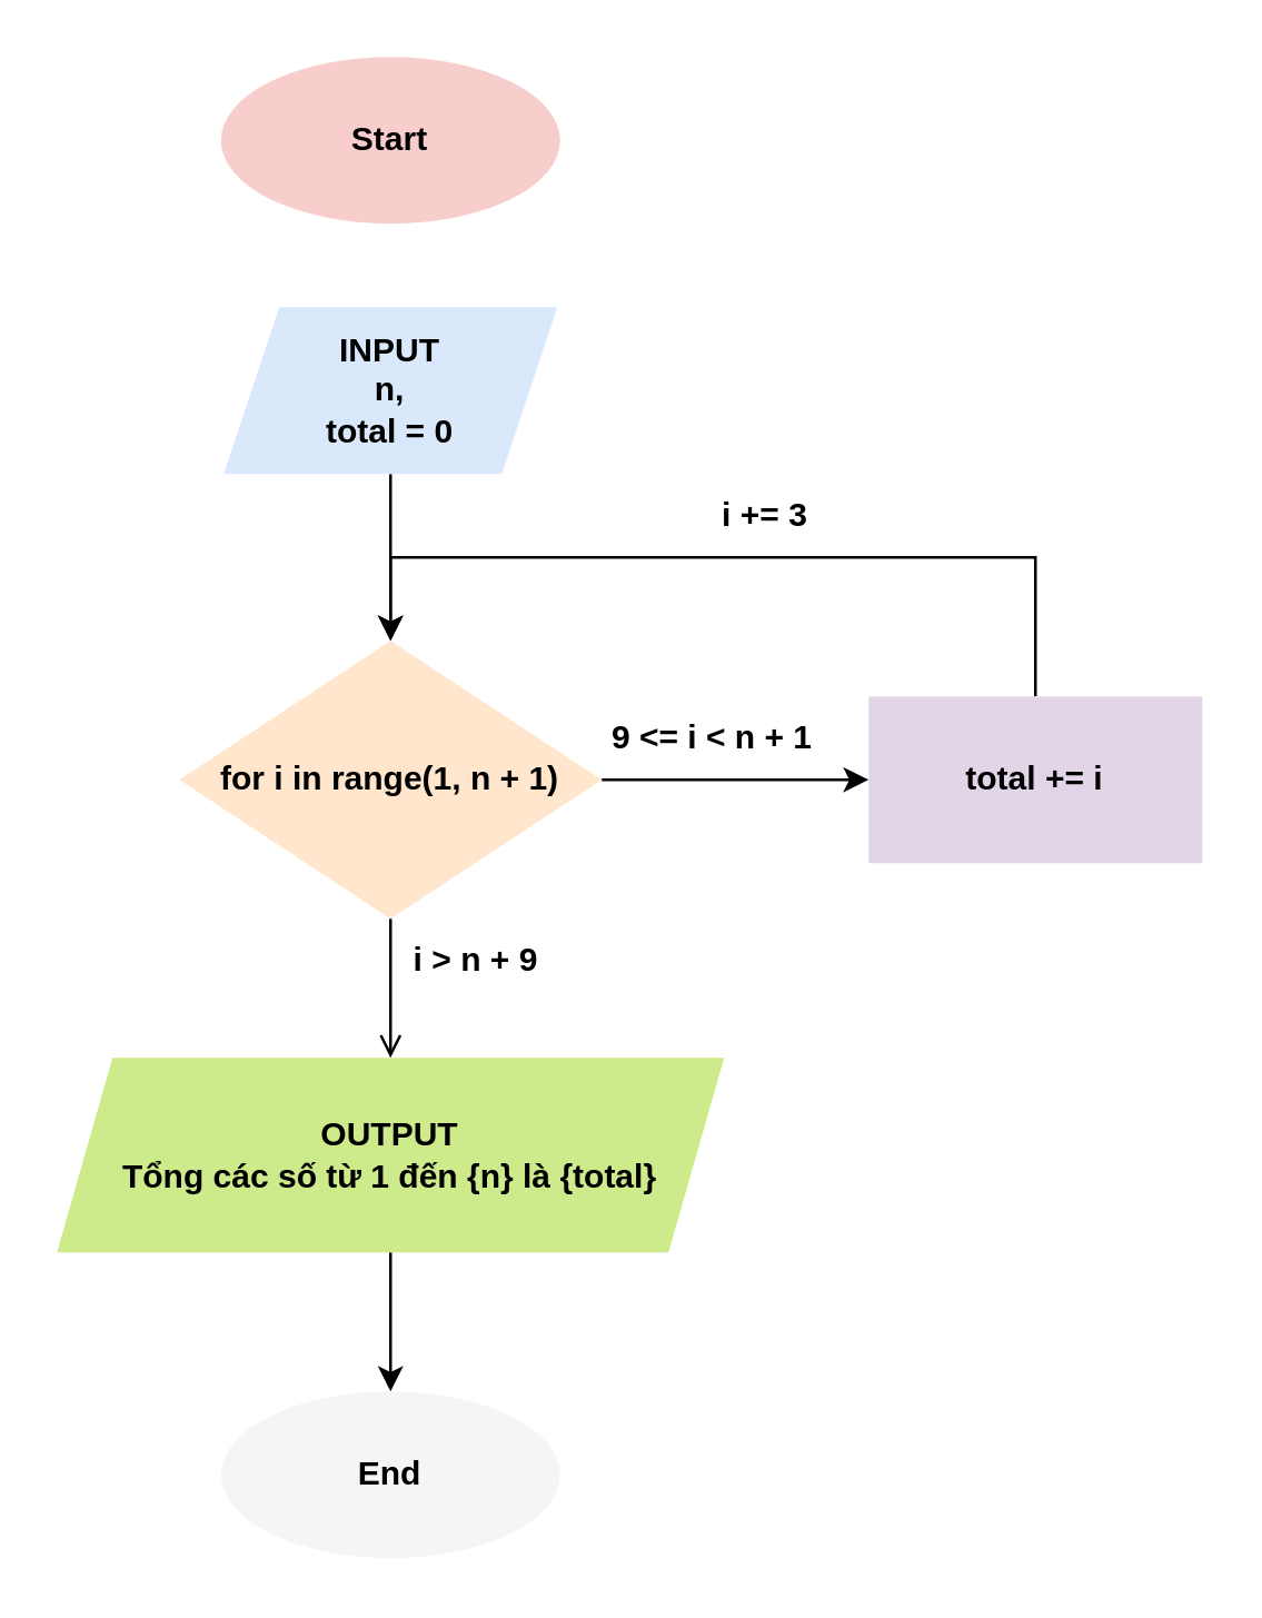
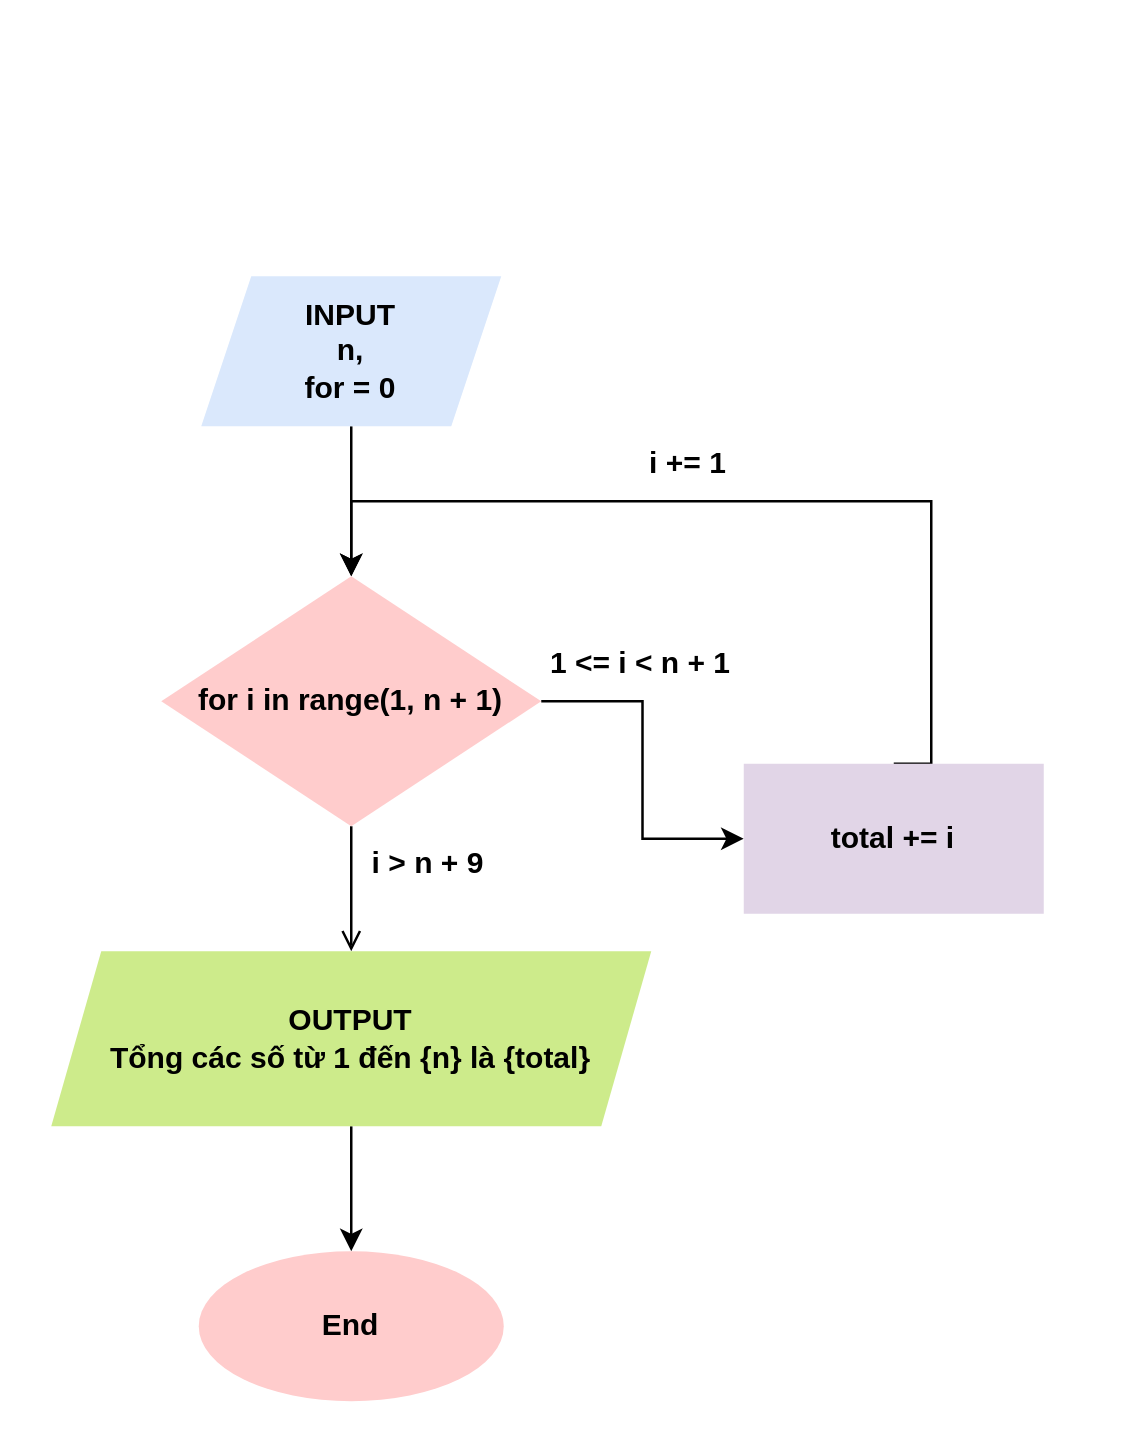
- <mxCell id="2" value="&lt;b&gt;Start&lt;/b&gt;" style="ellipse;whiteSpace=wrap;html=1;fillColor=#f8cecc;strokeColor=none;shadow=0;" vertex="1" parent="1"><mxGeometry x="79" y="20" width="122" height="60" as="geometry" /></mxCell>
- <mxCell id="4" value="&lt;font color=&quot;#000000&quot;&gt;&lt;b&gt;INPUT&lt;br&gt;n,&lt;br&gt;total = 0&lt;/b&gt;&lt;/font&gt;" style="shape=parallelogram;perimeter=parallelogramPerimeter;whiteSpace=wrap;html=1;fixedSize=1;strokeColor=none;fillColor=#dae8fc;" vertex="1" parent="1"><mxGeometry x="80" y="110" width="120" height="60" as="geometry" /></mxCell>
+ <mxCell id="4" value="&lt;font color=&quot;#000000&quot;&gt;&lt;b&gt;INPUT&lt;br&gt;n,&lt;br&gt;for = 0&lt;/b&gt;&lt;/font&gt;" style="shape=parallelogram;perimeter=parallelogramPerimeter;whiteSpace=wrap;html=1;fixedSize=1;strokeColor=none;fillColor=#dae8fc;" vertex="1" parent="1"><mxGeometry x="80" y="110" width="120" height="60" as="geometry" /></mxCell>
- <mxCell id="15" value="&lt;b&gt;i += 3&lt;/b&gt;" style="text;html=1;strokeColor=none;fillColor=none;align=center;verticalAlign=middle;whiteSpace=wrap;rounded=0;" vertex="1" parent="1"><mxGeometry x="235" y="170" width="80" height="30" as="geometry" /></mxCell>
+ <mxCell id="15" value="&lt;b&gt;i += 1&lt;/b&gt;" style="text;html=1;strokeColor=none;fillColor=none;align=center;verticalAlign=middle;whiteSpace=wrap;rounded=0;" vertex="1" parent="1"><mxGeometry x="235" y="170" width="80" height="30" as="geometry" /></mxCell>
- <mxCell id="14" value="&lt;b&gt;9 &amp;lt;= i &amp;lt; n + 1&lt;/b&gt;" style="text;html=1;strokeColor=none;fillColor=none;align=center;verticalAlign=middle;whiteSpace=wrap;rounded=0;" vertex="1" parent="1"><mxGeometry x="216" y="250" width="80" height="30" as="geometry" /></mxCell>
+ <mxCell id="14" value="&lt;b&gt;1 &amp;lt;= i &amp;lt; n + 1&lt;/b&gt;" style="text;html=1;strokeColor=none;fillColor=none;align=center;verticalAlign=middle;whiteSpace=wrap;rounded=0;" vertex="1" parent="1"><mxGeometry x="216" y="250" width="80" height="30" as="geometry" /></mxCell>
- <mxCell id="7" value="&lt;b&gt;for i in range(1, n + 1)&lt;/b&gt;" style="rhombus;whiteSpace=wrap;html=1;fillColor=#ffe6cc;strokeColor=none;" vertex="1" parent="1"><mxGeometry x="64" y="230" width="152" height="100" as="geometry" /></mxCell>
+ <mxCell id="7" value="&lt;b&gt;for i in range(1, n + 1)&lt;/b&gt;" style="rhombus;whiteSpace=wrap;html=1;fillColor=#ffcccc;strokeColor=none;" vertex="1" parent="1"><mxGeometry x="64" y="230" width="152" height="100" as="geometry" /></mxCell>
- <mxCell id="9" value="&lt;b&gt;total += i&lt;/b&gt;" style="whiteSpace=wrap;html=1;fillColor=#e1d5e7;strokeColor=none;" vertex="1" parent="1"><mxGeometry x="312" y="250" width="120" height="60" as="geometry" /></mxCell>
+ <mxCell id="9" value="&lt;b&gt;total += i&lt;/b&gt;" style="whiteSpace=wrap;html=1;fillColor=#e1d5e7;strokeColor=none;" vertex="1" parent="1"><mxGeometry x="297" y="305" width="120" height="60" as="geometry" /></mxCell>
- <mxCell id="12" value="&lt;b&gt;End&lt;/b&gt;" style="ellipse;whiteSpace=wrap;html=1;fillColor=#f5f5f5;strokeColor=none;shadow=0;" vertex="1" parent="1"><mxGeometry x="79" y="500" width="122" height="60" as="geometry" /></mxCell>
+ <mxCell id="12" value="&lt;b&gt;End&lt;/b&gt;" style="ellipse;whiteSpace=wrap;html=1;fillColor=#ffcccc;strokeColor=none;shadow=0;" vertex="1" parent="1"><mxGeometry x="79" y="500" width="122" height="60" as="geometry" /></mxCell>
